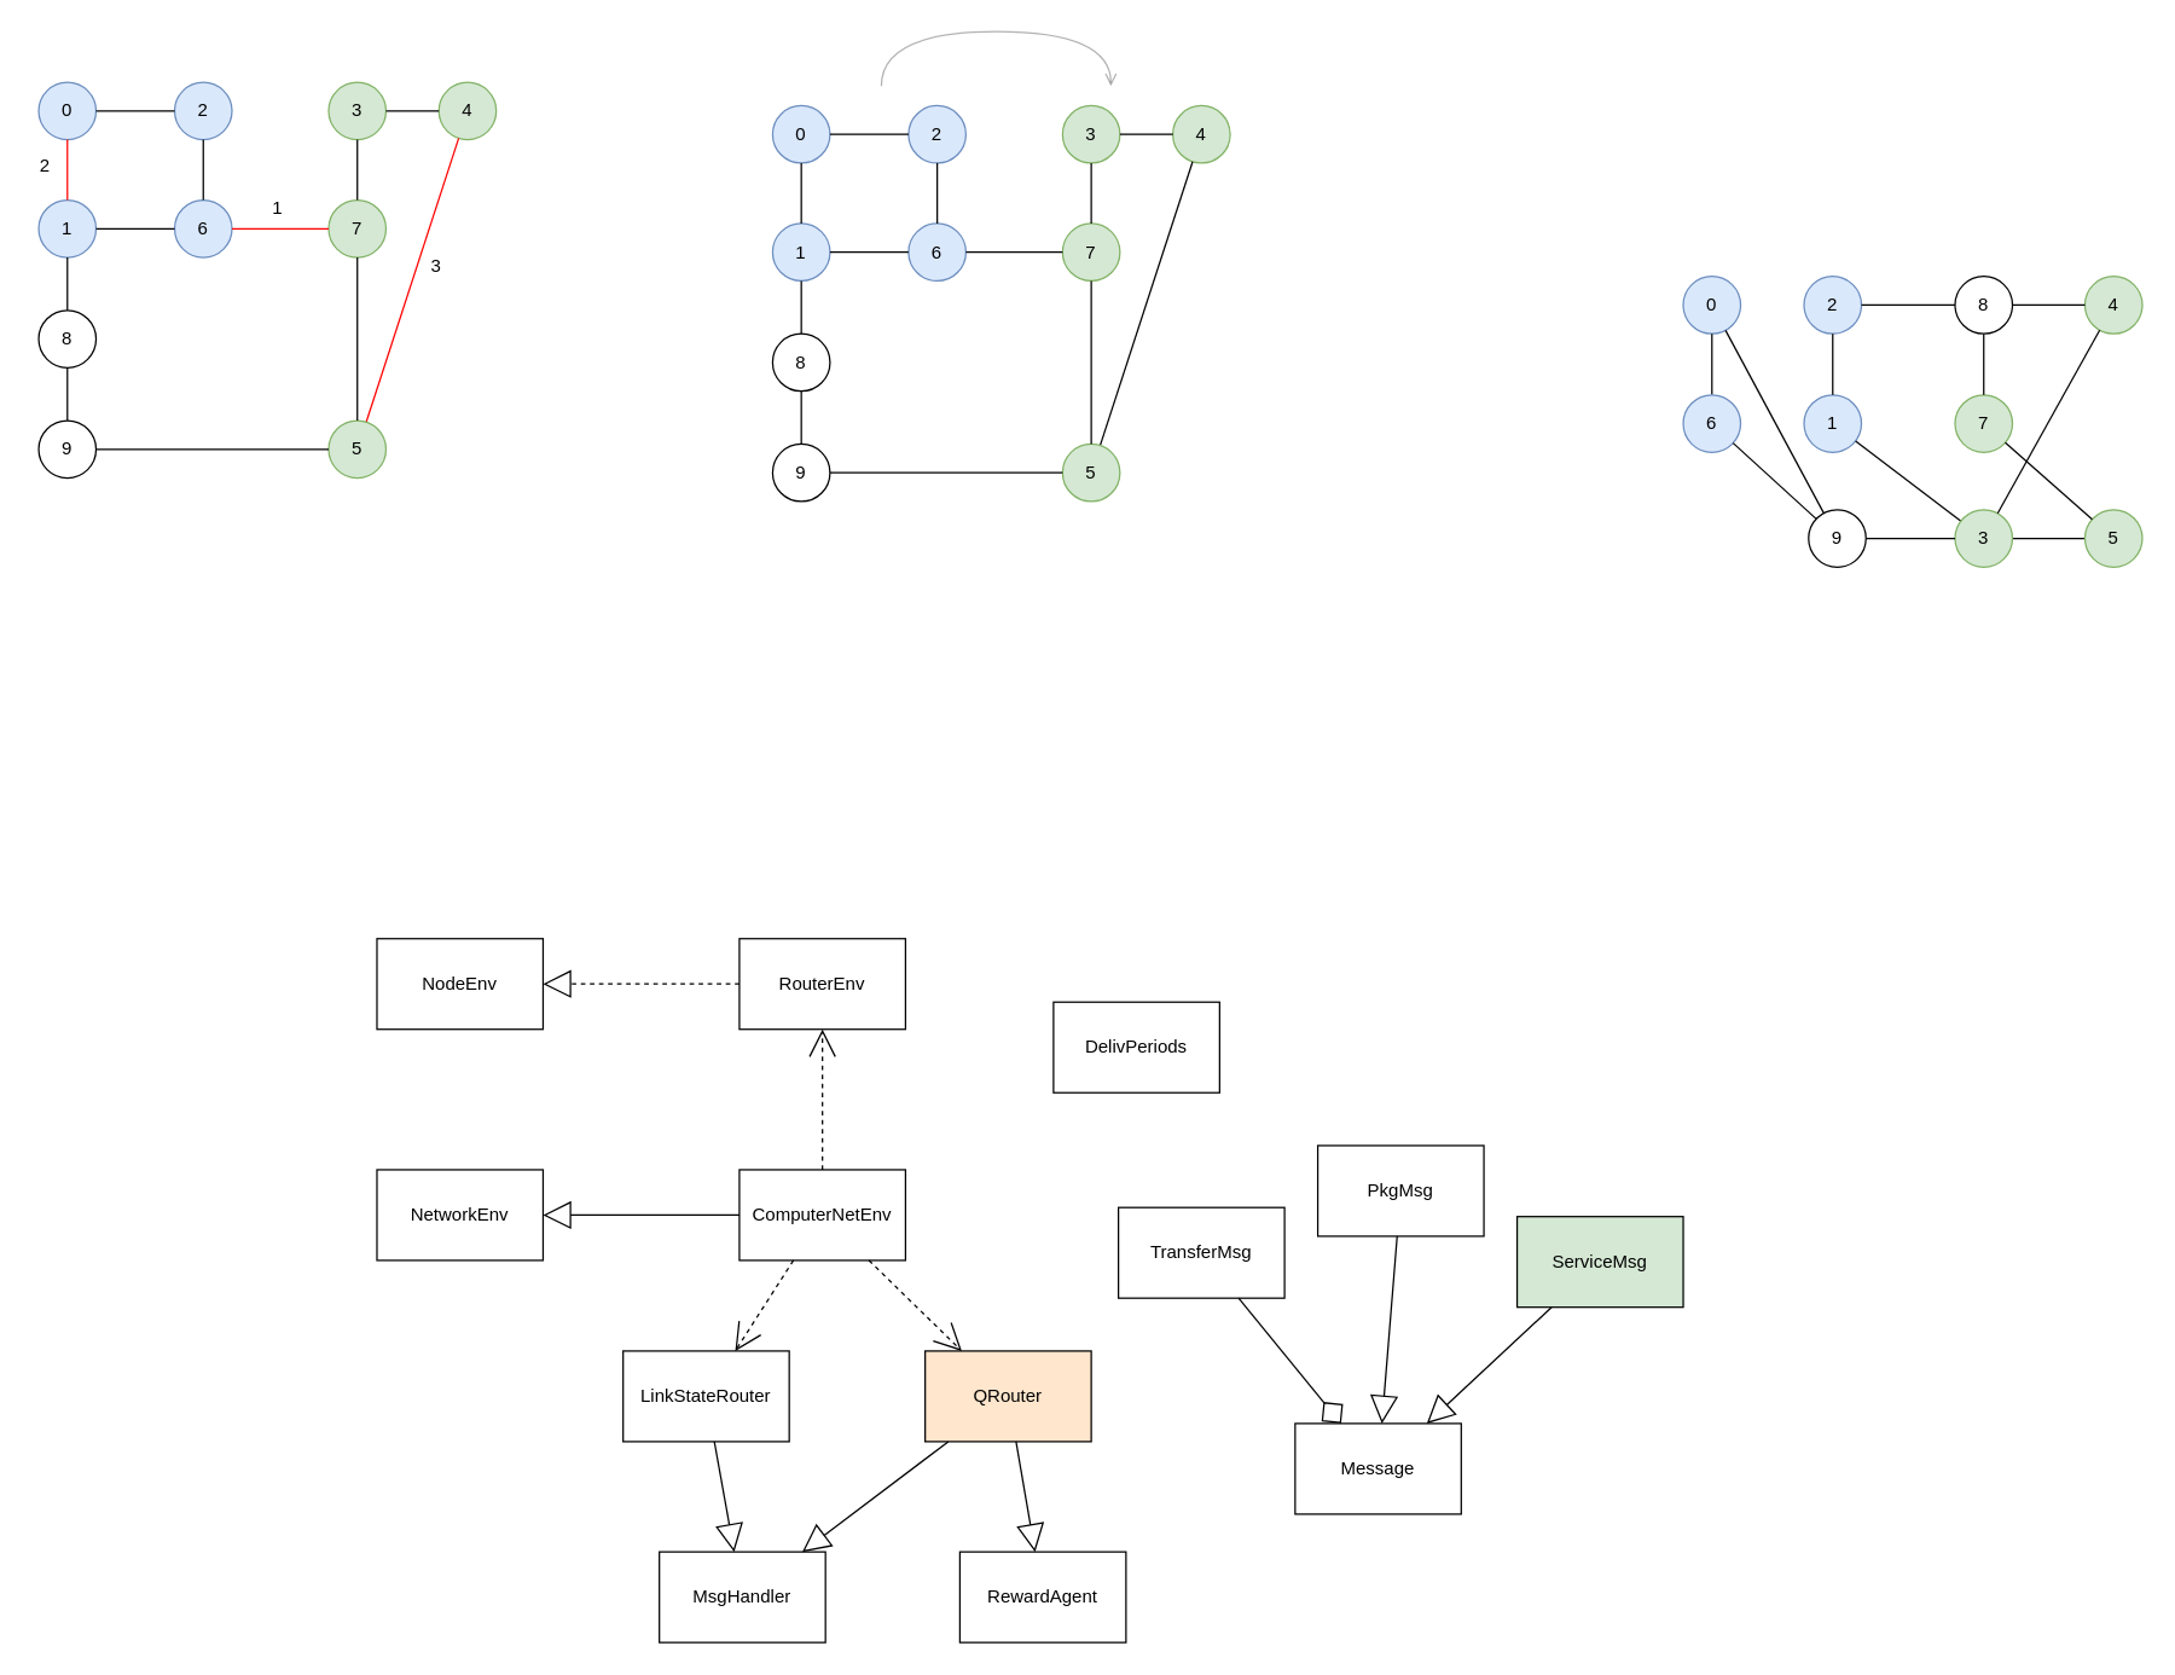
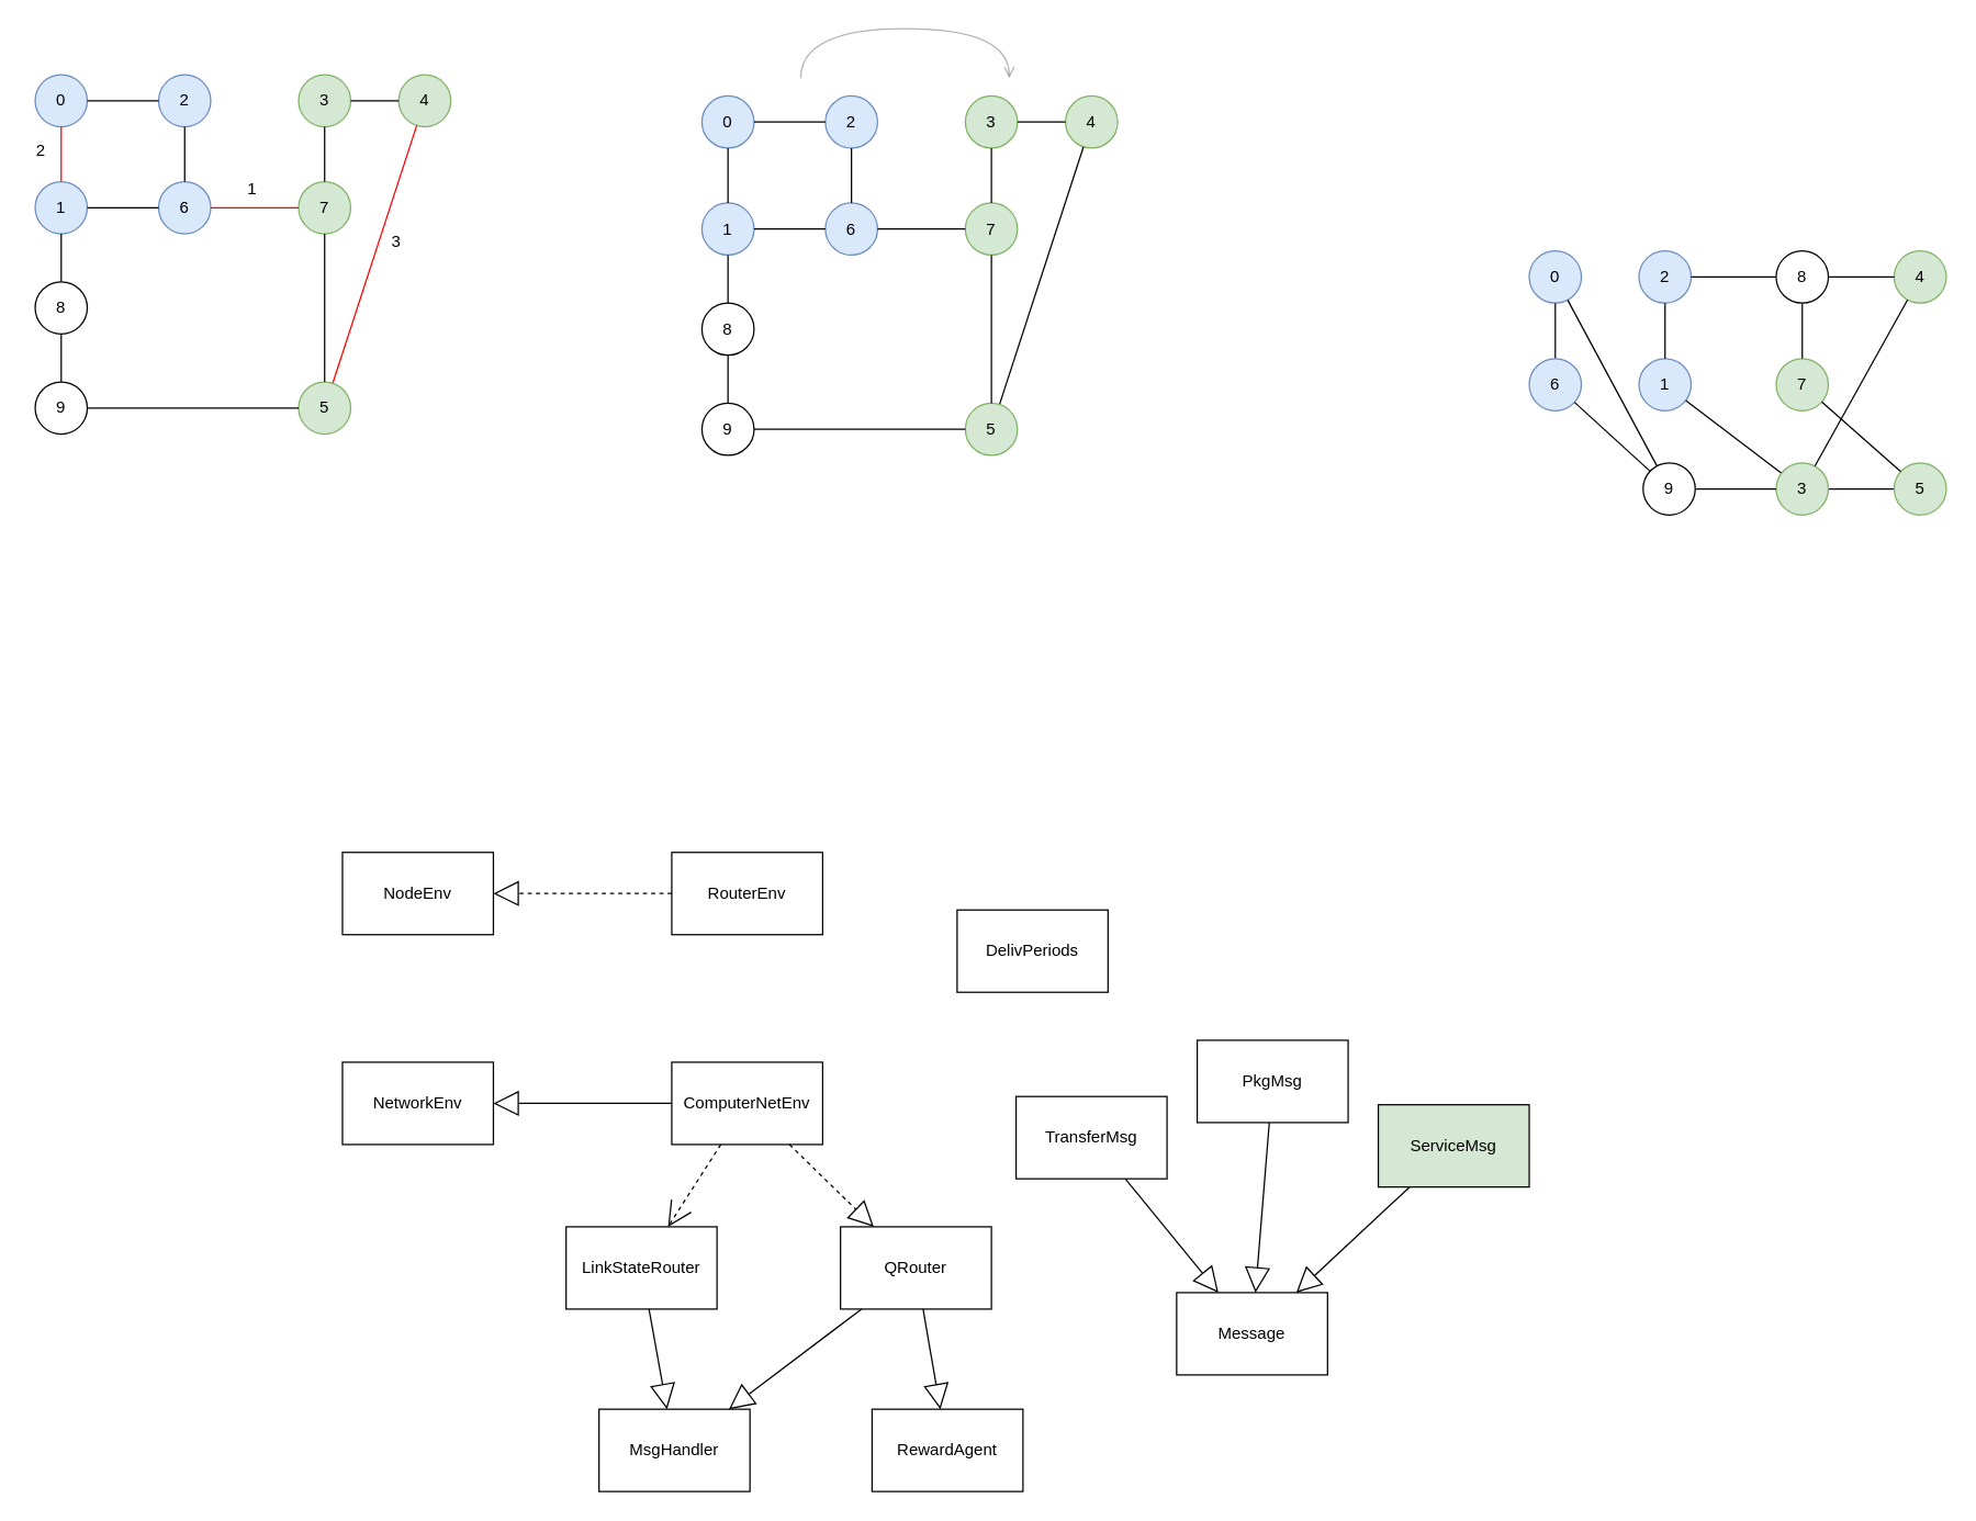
- <mxCell id="6" value="" style="endArrow=open;dashed=1;html=1;endFill=0;endSize=16;" parent="1" source="4" target="5" edge="1"><mxGeometry width="50" height="50" relative="1" as="geometry"><mxPoint x="530" y="625" as="sourcePoint" /><mxPoint x="580" y="575" as="targetPoint" /></mxGeometry></mxCell>
- <mxCell id="17" value="" style="endArrow=open;dashed=1;html=1;endFill=0;endSize=16;" parent="1" source="4" target="13" edge="1"><mxGeometry width="50" height="50" relative="1" as="geometry"><mxPoint x="608.128" y="776" as="sourcePoint" /><mxPoint x="699.872" y="726" as="targetPoint" /></mxGeometry></mxCell>
+ <mxCell id="17" value="" style="endArrow=block;dashed=1;html=1;endFill=0;endSize=16;" parent="1" source="4" target="13" edge="1"><mxGeometry width="50" height="50" relative="1" as="geometry"><mxPoint x="608.128" y="776" as="sourcePoint" /><mxPoint x="699.872" y="726" as="targetPoint" /></mxGeometry></mxCell>
- <mxCell id="13" value="QRouter" style="rounded=0;whiteSpace=wrap;html=1;fillColor=#ffe6cc;" parent="1" vertex="1"><mxGeometry x="612" y="894" width="110" height="60" as="geometry" /></mxCell>
+ <mxCell id="13" value="QRouter" style="rounded=0;whiteSpace=wrap;html=1;" parent="1" vertex="1"><mxGeometry x="612" y="894" width="110" height="60" as="geometry" /></mxCell>
- <mxCell id="23" value="" style="endArrow=diamond;endSize=16;endFill=0;html=1;" parent="1" source="20" target="19" edge="1"><mxGeometry x="-0.125" y="14" width="160" relative="1" as="geometry"><mxPoint x="682.188" y="964" as="sourcePoint" /><mxPoint x="694.812" y="1037" as="targetPoint" /><mxPoint as="offset" /></mxGeometry></mxCell>
+ <mxCell id="23" value="" style="endArrow=block;endSize=16;endFill=0;html=1;" parent="1" source="20" target="19" edge="1"><mxGeometry x="-0.125" y="14" width="160" relative="1" as="geometry"><mxPoint x="682.188" y="964" as="sourcePoint" /><mxPoint x="694.812" y="1037" as="targetPoint" /><mxPoint as="offset" /></mxGeometry></mxCell>
